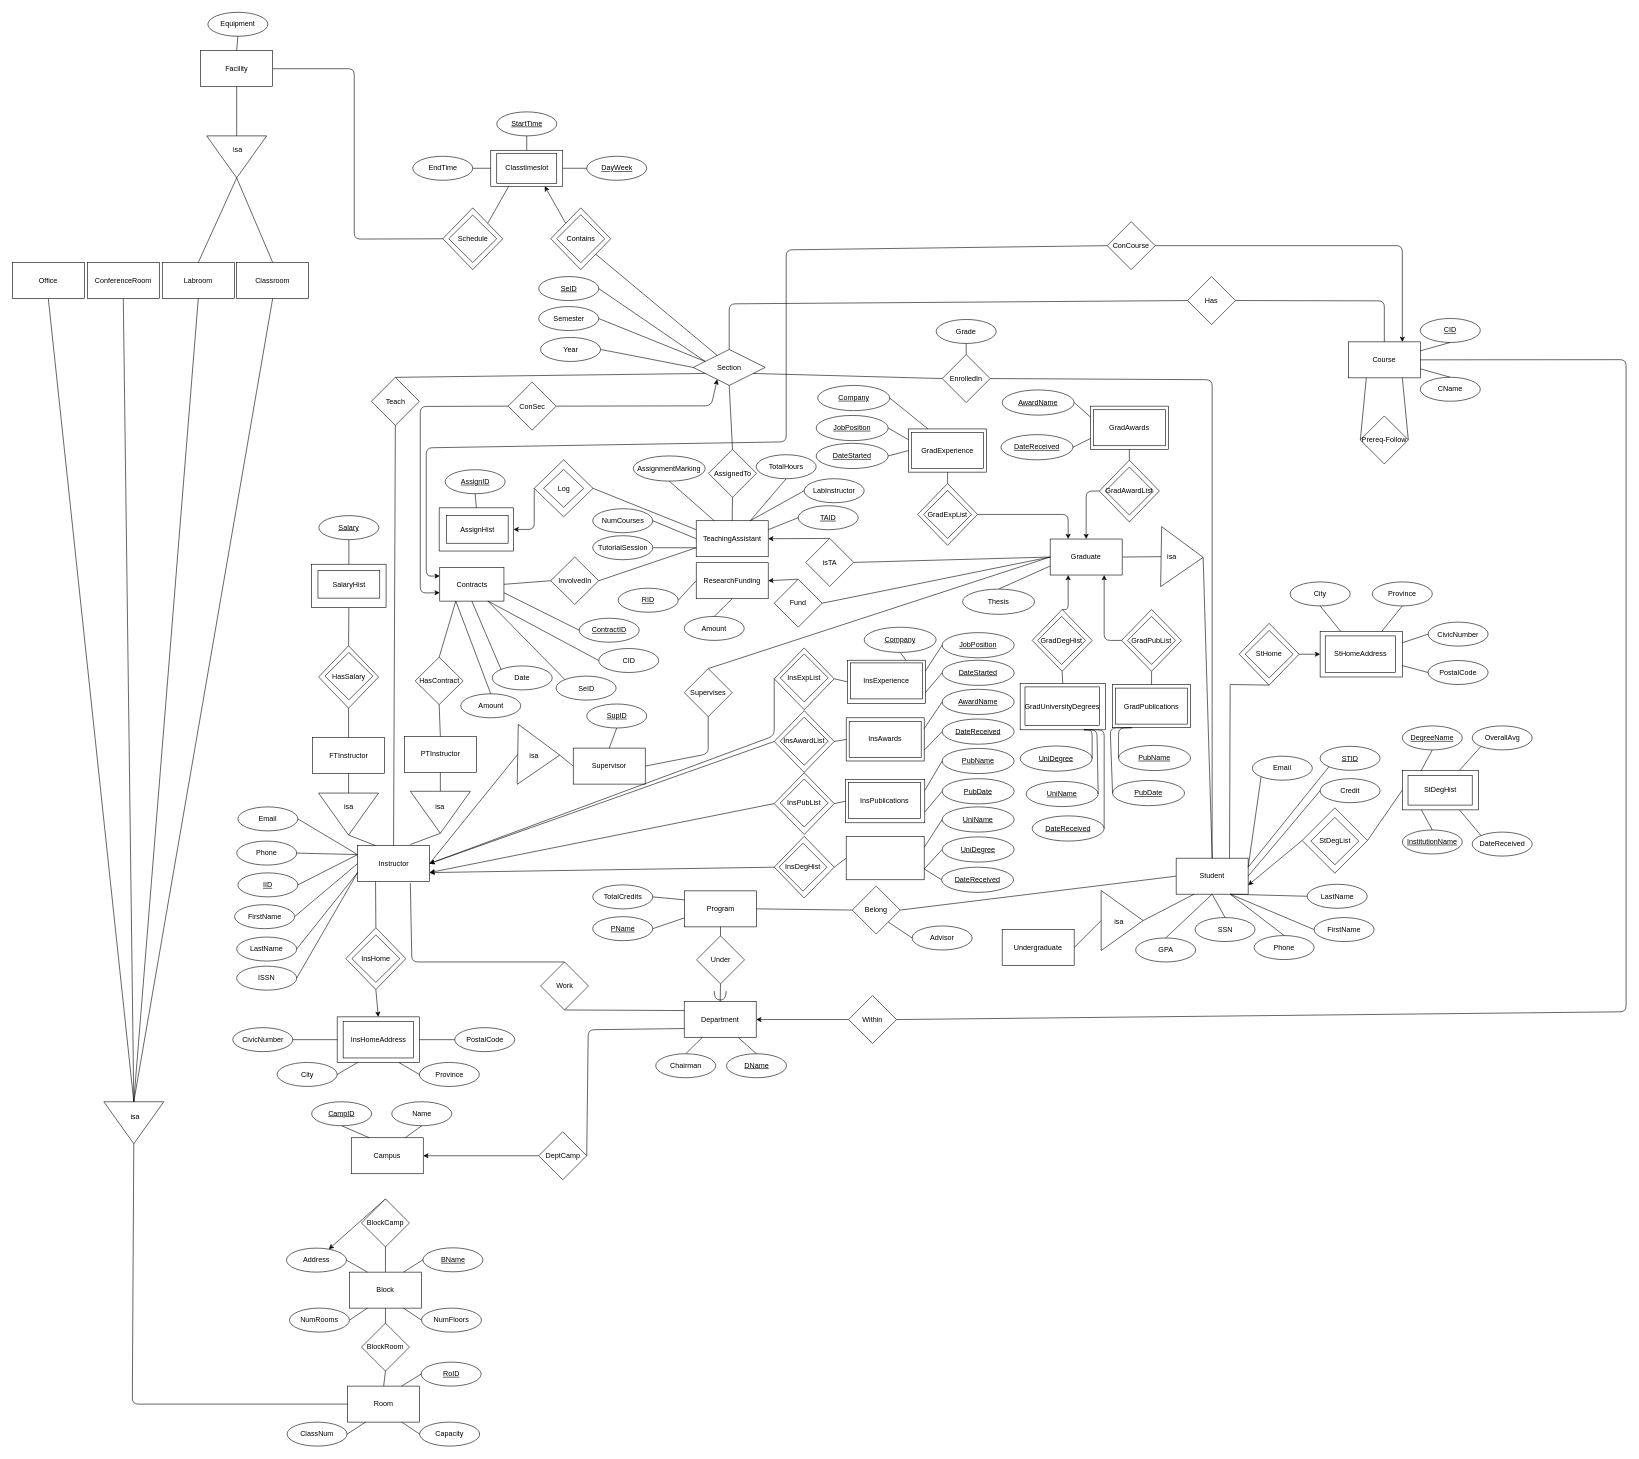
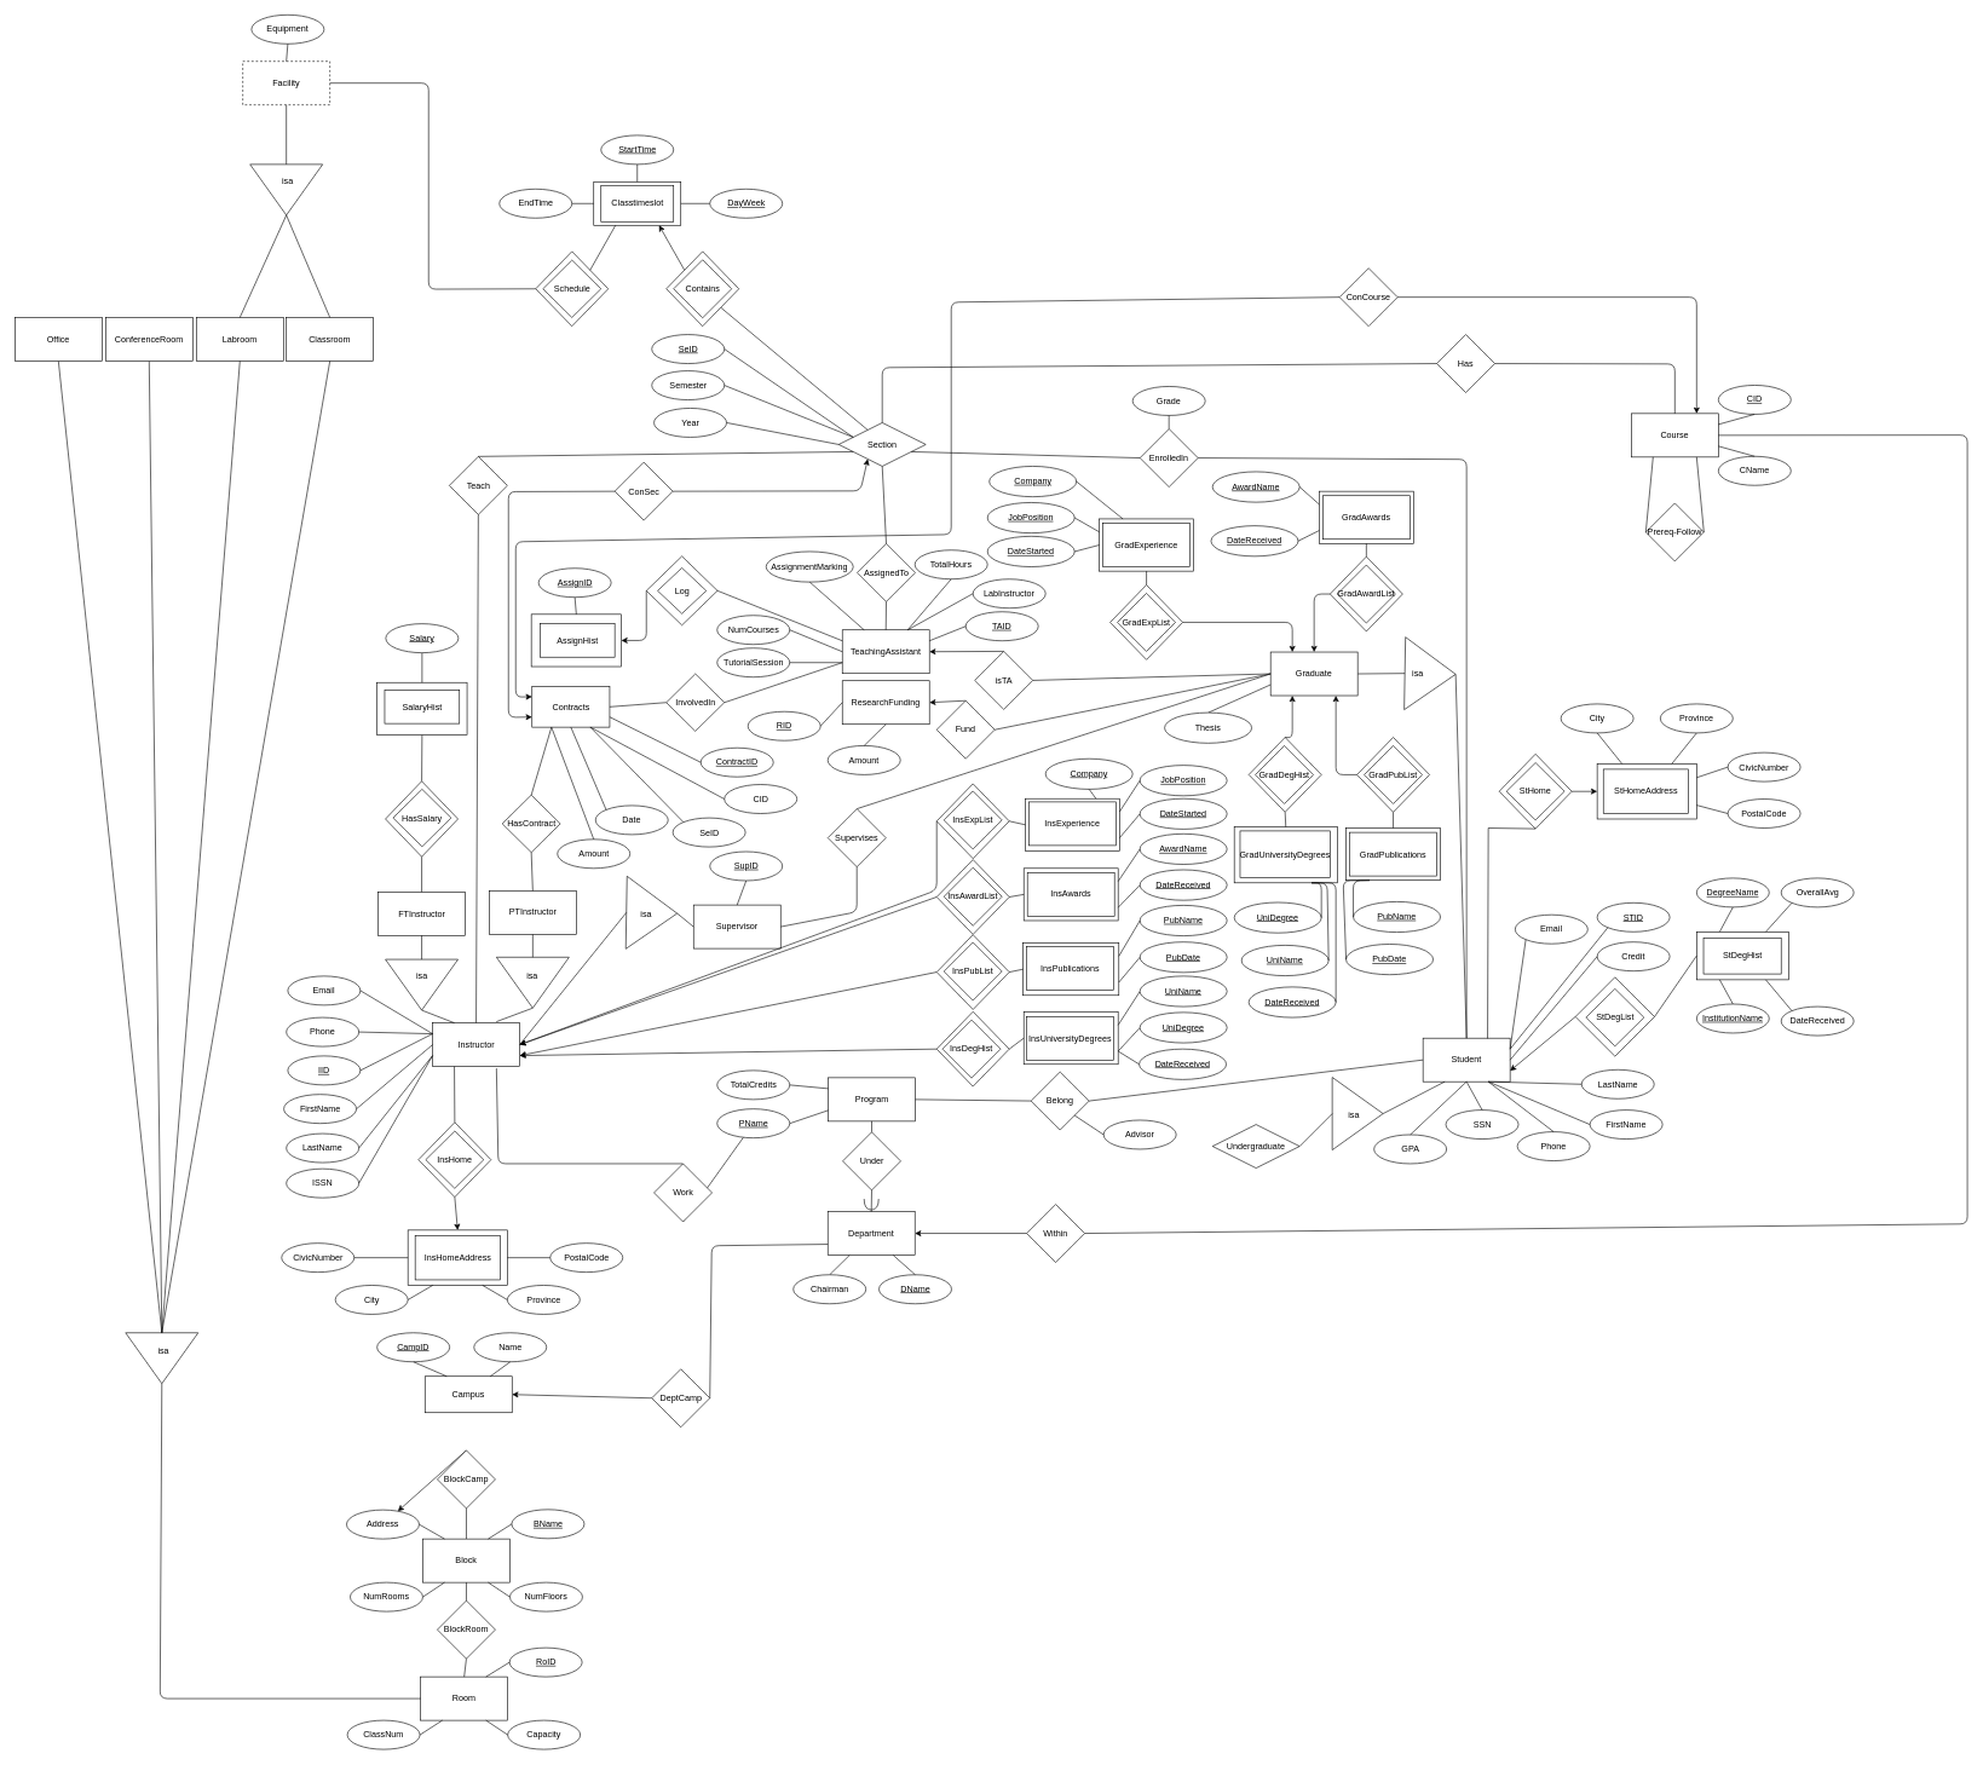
- <mxCell id="222" value="Facility" style="rounded=0;whiteSpace=wrap;html=1;" vertex="1" parent="1"><mxGeometry x="334" y="84" width="120" height="60" as="geometry" /></mxCell>
+ <mxCell id="222" value="Facility" style="rounded=0;whiteSpace=wrap;html=1;dashed=1;" vertex="1" parent="1"><mxGeometry x="334" y="84" width="120" height="60" as="geometry" /></mxCell>
+ <mxCell id="258" value="InsUniversityDegrees" style="rounded=0;whiteSpace=wrap;html=1;" vertex="1" parent="1"><mxGeometry x="1414" y="1400.5" width="120" height="60" as="geometry" /></mxCell>
- <mxCell id="78" value="Undergraduate" style="rounded=0;whiteSpace=wrap;html=1;" vertex="1" parent="1"><mxGeometry x="1670" y="1549" width="120" height="60" as="geometry" /></mxCell>
+ <mxCell id="78" value="Undergraduate" style="rhombus;whiteSpace=wrap;html=1;" vertex="1" parent="1"><mxGeometry x="1670" y="1549" width="120" height="60" as="geometry" /></mxCell>
- <mxCell id="13" value="" style="endArrow=none;html=1;entryX=0;entryY=0.25;entryDx=0;entryDy=0;exitX=0.5;exitY=1;exitDx=0;exitDy=0;" edge="1" parent="1" source="14" target="2"><mxGeometry width="50" height="50" relative="1" as="geometry"><mxPoint x="1090" y="1436.5" as="sourcePoint" /><mxPoint x="750" y="1676.5" as="targetPoint" /></mxGeometry></mxCell>
+ <mxCell id="13" value="" style="endArrow=none;html=1;exitX=0.5;exitY=1;exitDx=0;exitDy=0;" edge="1" parent="1" source="14" target="53"><mxGeometry width="50" height="50" relative="1" as="geometry"><mxPoint x="1090" y="1436.5" as="sourcePoint" /><mxPoint x="750" y="1676.5" as="targetPoint" /></mxGeometry></mxCell>
- <mxCell id="206" value="Campus" style="rounded=0;whiteSpace=wrap;html=1;" vertex="1" parent="1"><mxGeometry x="585" y="1896" width="120" height="60" as="geometry" /></mxCell>
+ <mxCell id="206" value="Campus" style="rounded=0;whiteSpace=wrap;html=1;" vertex="1" parent="1"><mxGeometry x="585" y="1896" width="120" height="50" as="geometry" /></mxCell>
